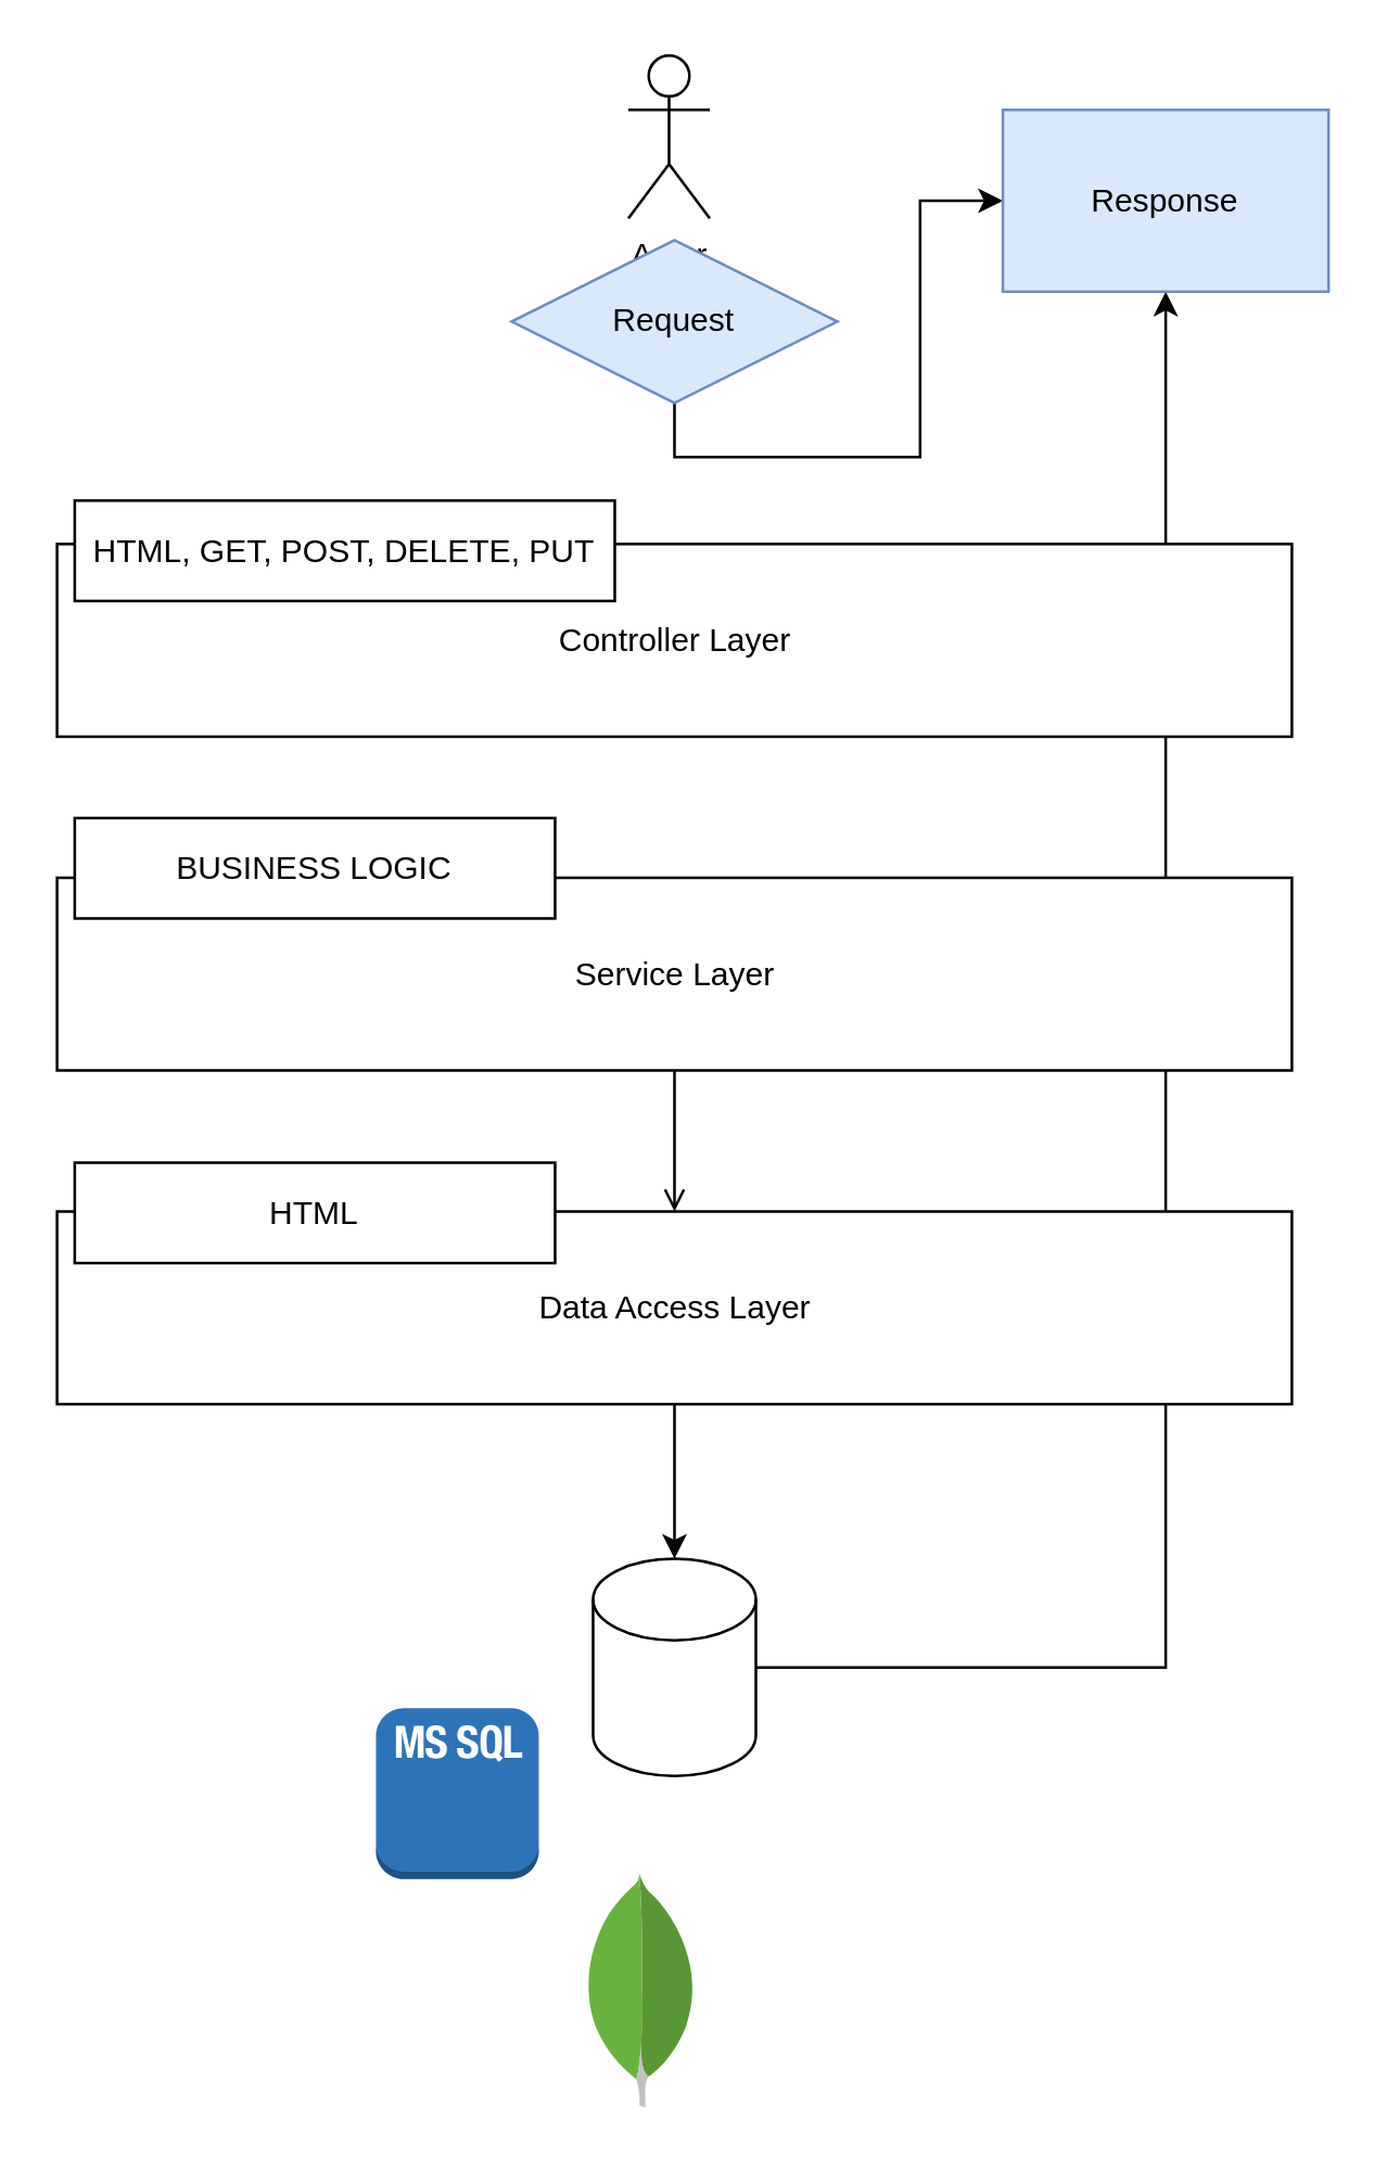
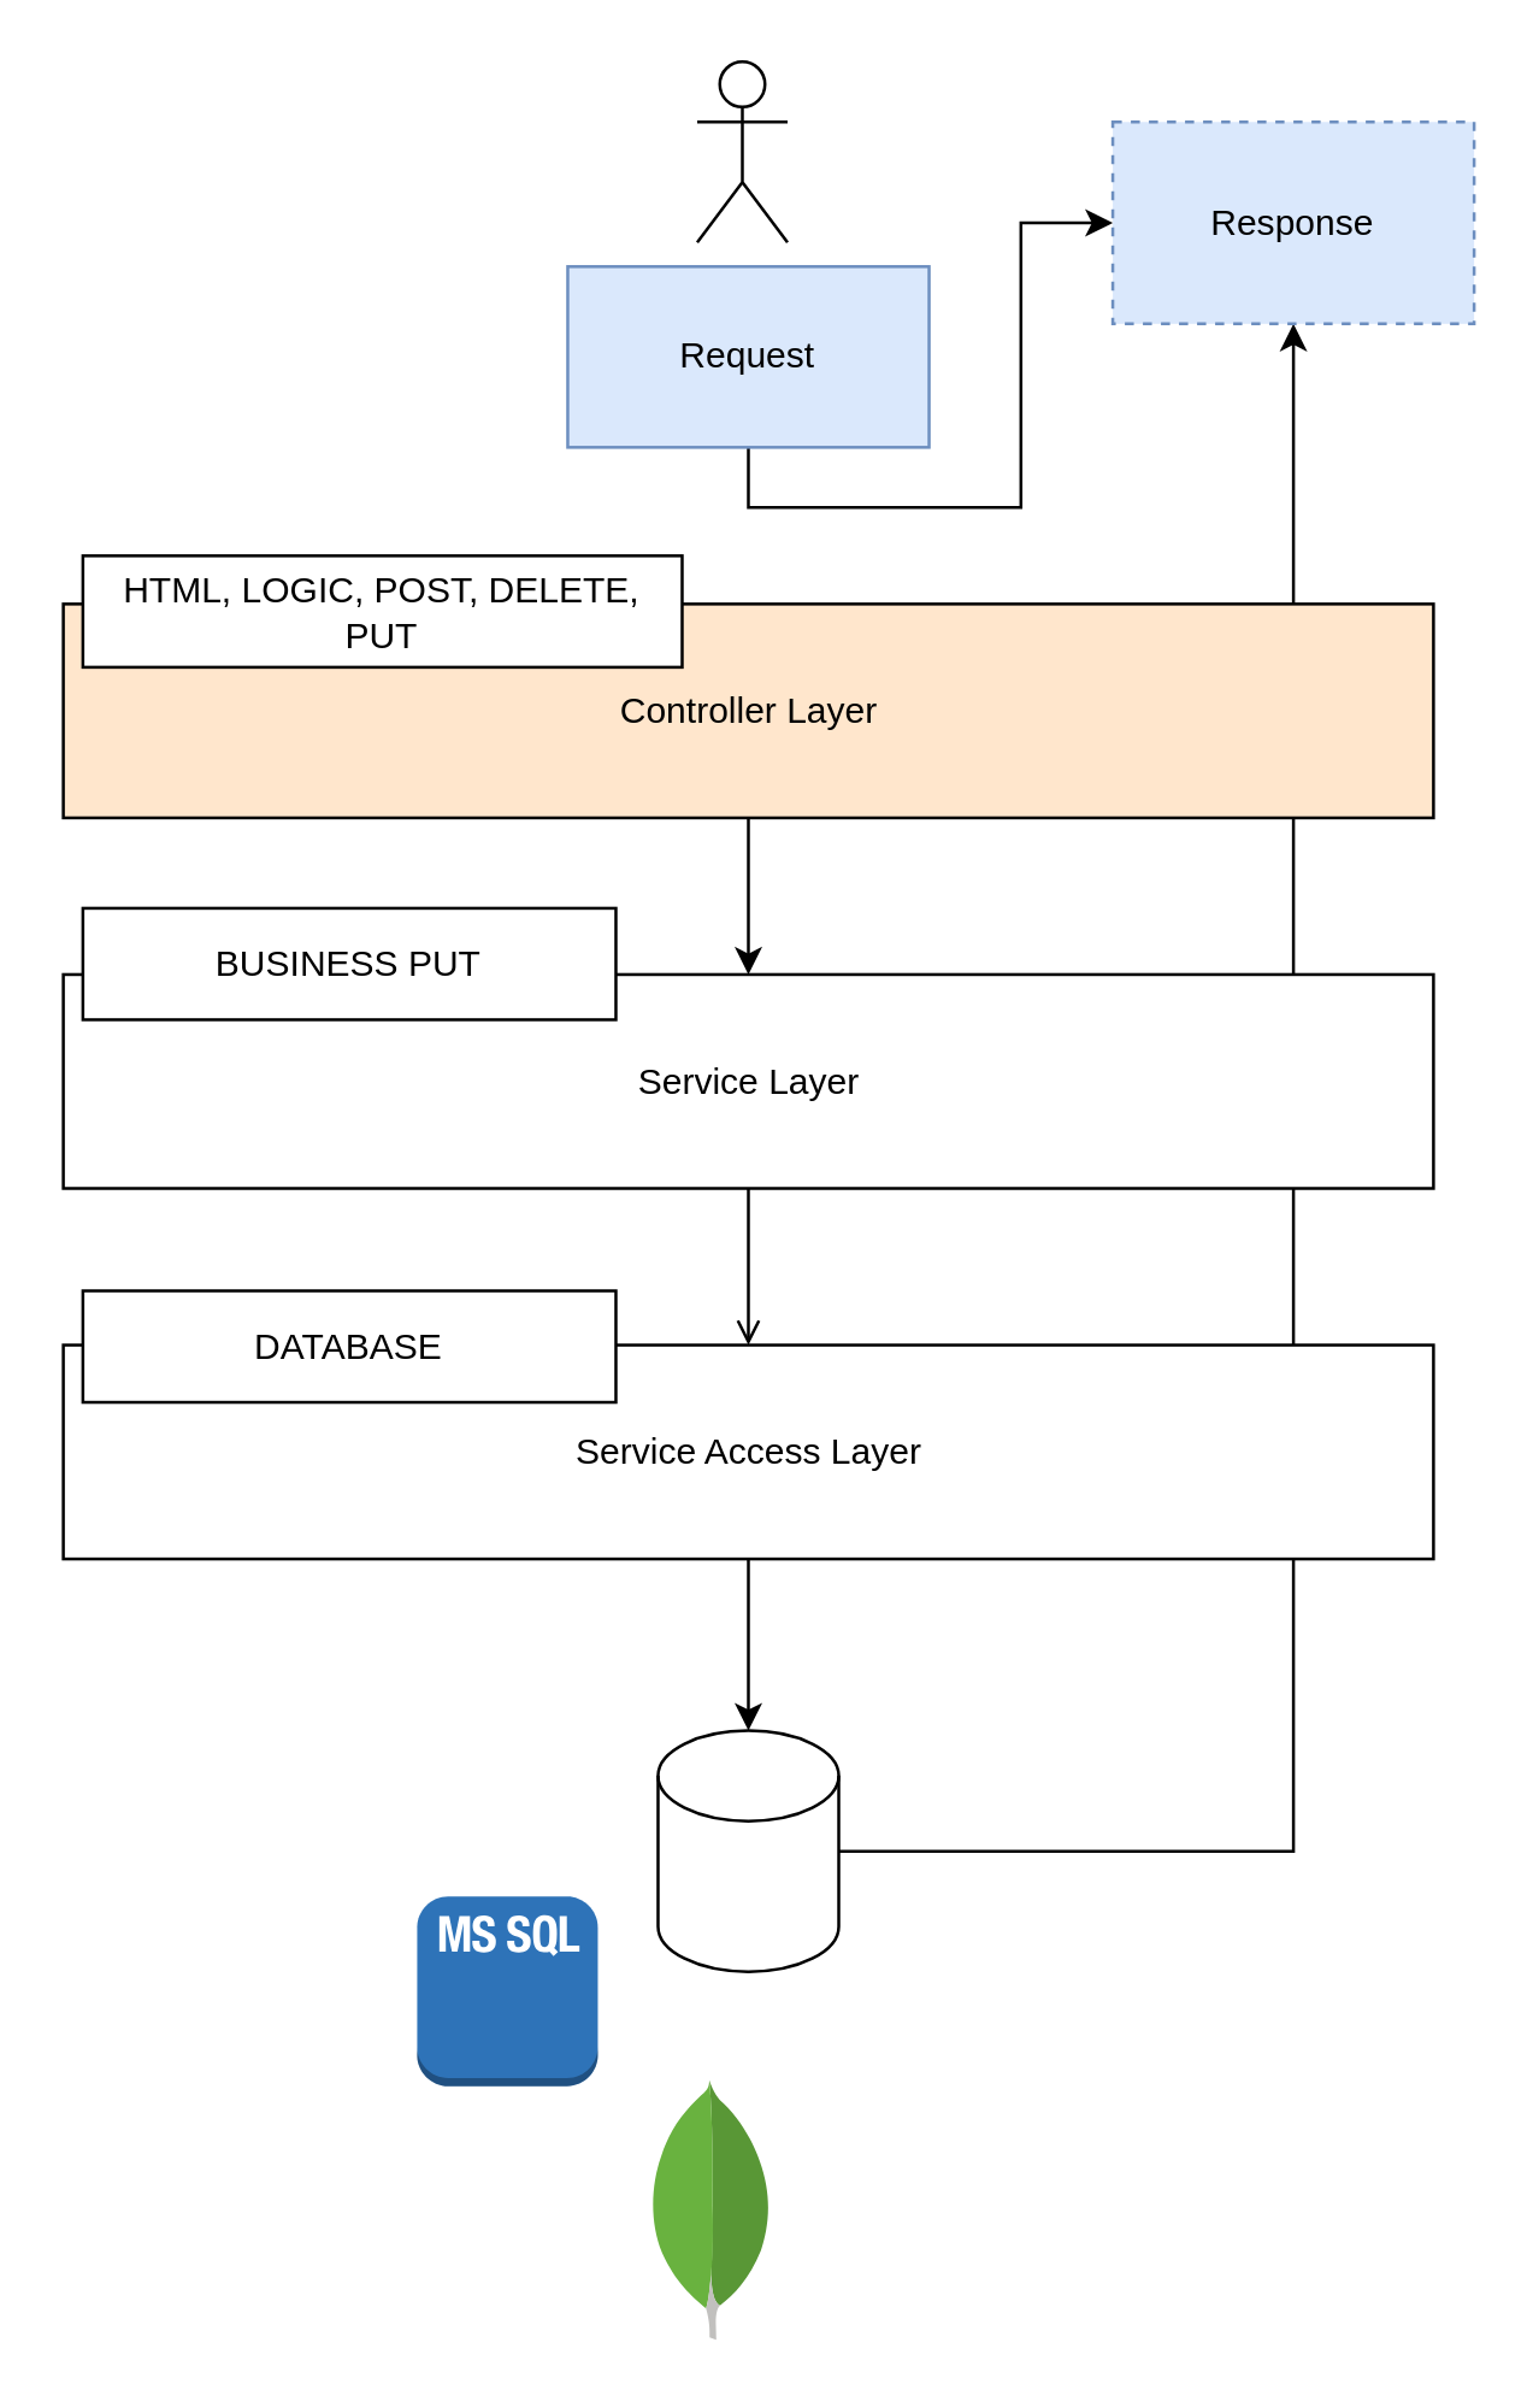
- <mxCell id="6" value="Response" style="rounded=0;whiteSpace=wrap;html=1;fillColor=#dae8fc;strokeColor=#6c8ebf;" vertex="1" parent="1"><mxGeometry x="369" y="40" width="120" height="67" as="geometry" /></mxCell>
+ <mxCell id="6" value="Response" style="rounded=0;whiteSpace=wrap;html=1;fillColor=#dae8fc;strokeColor=#6c8ebf;dashed=1;" vertex="1" parent="1"><mxGeometry x="369" y="40" width="120" height="67" as="geometry" /></mxCell>
- <mxCell id="5" value="Request" style="rhombus;whiteSpace=wrap;html=1;fillColor=#dae8fc;strokeColor=#6c8ebf;" vertex="1" parent="1"><mxGeometry x="188" y="88" width="120" height="60" as="geometry" /></mxCell>
+ <mxCell id="5" value="Request" style="rounded=0;whiteSpace=wrap;html=1;fillColor=#dae8fc;strokeColor=#6c8ebf;" vertex="1" parent="1"><mxGeometry x="188" y="88" width="120" height="60" as="geometry" /></mxCell>
- <mxCell id="16" value="HTML, GET, POST, DELETE, PUT" style="rounded=0;whiteSpace=wrap;html=1;" vertex="1" parent="1"><mxGeometry x="27" y="184" width="199" height="37" as="geometry" /></mxCell>
+ <mxCell id="16" value="HTML, LOGIC, POST, DELETE, PUT" style="rounded=0;whiteSpace=wrap;html=1;" vertex="1" parent="1"><mxGeometry x="27" y="184" width="199" height="37" as="geometry" /></mxCell>
- <mxCell id="8" value="Controller Layer" style="rounded=0;whiteSpace=wrap;html=1;" vertex="1" parent="1"><mxGeometry x="20.5" y="200" width="455" height="71" as="geometry" /></mxCell>
+ <mxCell id="8" value="Controller Layer" style="rounded=0;whiteSpace=wrap;html=1;fillColor=#ffe6cc;" vertex="1" parent="1"><mxGeometry x="20.5" y="200" width="455" height="71" as="geometry" /></mxCell>
+ <mxCell id="7" value="" style="edgeStyle=orthogonalEdgeStyle;rounded=0;orthogonalLoop=1;jettySize=auto;html=1;" edge="1" parent="1" source="8" target="10"><mxGeometry relative="1" as="geometry" /></mxCell>
- <mxCell id="17" value="BUSINESS LOGIC" style="rounded=0;whiteSpace=wrap;html=1;" vertex="1" parent="1"><mxGeometry x="27" y="301" width="177" height="37" as="geometry" /></mxCell>
+ <mxCell id="17" value="BUSINESS PUT" style="rounded=0;whiteSpace=wrap;html=1;" vertex="1" parent="1"><mxGeometry x="27" y="301" width="177" height="37" as="geometry" /></mxCell>
- <mxCell id="18" value="HTML" style="rounded=0;whiteSpace=wrap;html=1;" vertex="1" parent="1"><mxGeometry x="27" y="428" width="177" height="37" as="geometry" /></mxCell>
+ <mxCell id="18" value="DATABASE" style="rounded=0;whiteSpace=wrap;html=1;" vertex="1" parent="1"><mxGeometry x="27" y="428" width="177" height="37" as="geometry" /></mxCell>
- <mxCell id="12" value="Data Access Layer" style="rounded=0;whiteSpace=wrap;html=1;" vertex="1" parent="1"><mxGeometry x="20.5" y="446" width="455" height="71" as="geometry" /></mxCell>
+ <mxCell id="12" value="Service Access Layer" style="rounded=0;whiteSpace=wrap;html=1;" vertex="1" parent="1"><mxGeometry x="20.5" y="446" width="455" height="71" as="geometry" /></mxCell>
